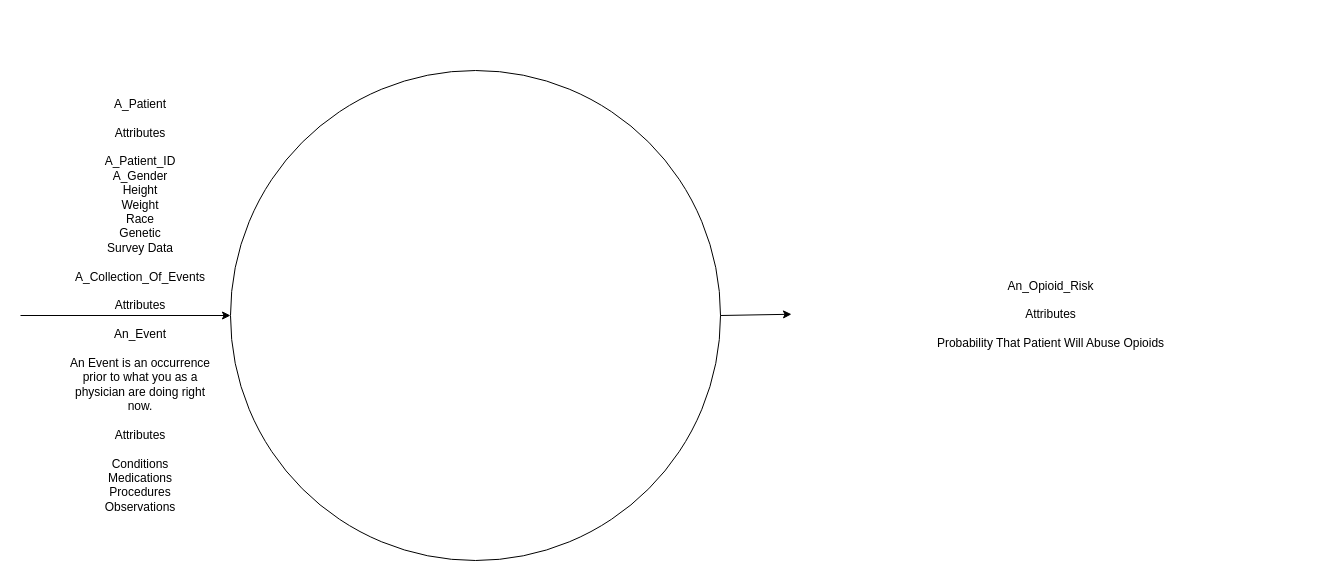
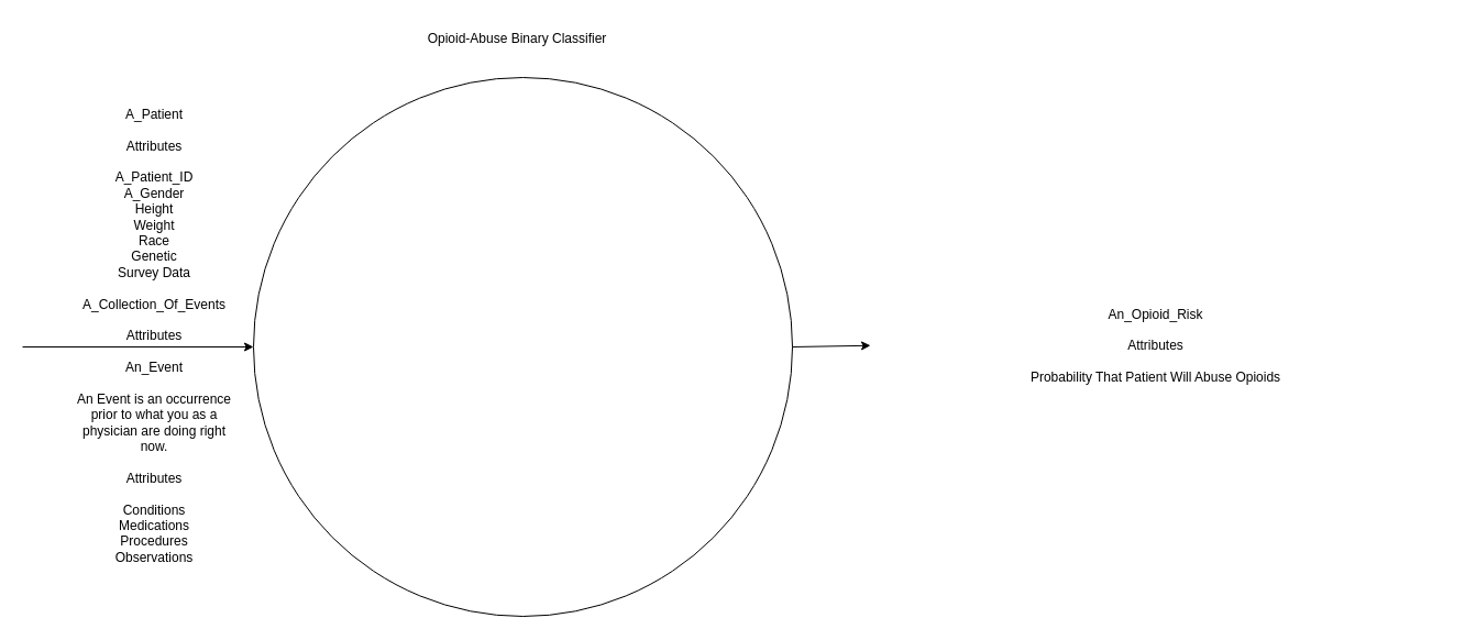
+ <mxCell id="4" value="Opioid-Abuse Binary Classifier" style="text;html=1;strokeColor=none;fillColor=none;align=center;verticalAlign=middle;whiteSpace=wrap;rounded=0;" parent="1" vertex="1"><mxGeometry x="360" y="20" width="220" height="30" as="geometry" /></mxCell>
